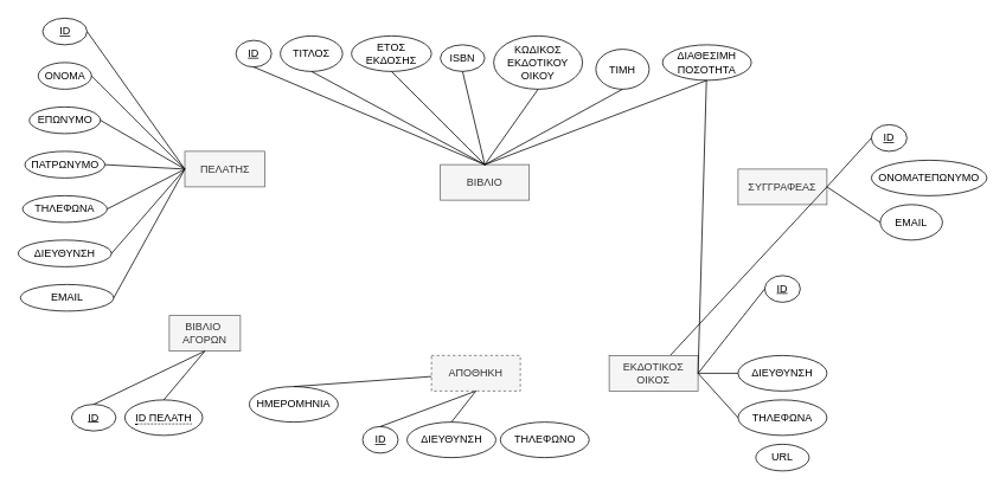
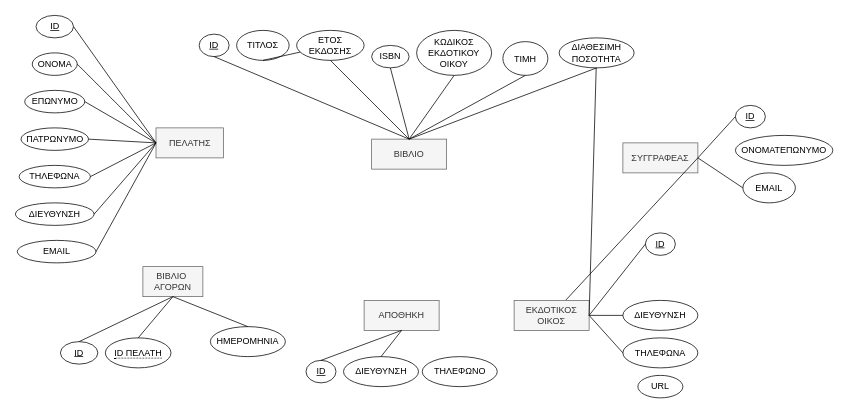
- <mxCell id="21" value="ISBN" style="ellipse;whiteSpace=wrap;html=1;align=center;" vertex="1" parent="1"><mxGeometry x="495" y="50" width="50" height="30" as="geometry" /></mxCell>
+ <mxCell id="21" value="ISBN" style="ellipse;whiteSpace=wrap;html=1;align=center;" vertex="1" parent="1"><mxGeometry x="495" y="60" width="50" height="30" as="geometry" /></mxCell>
- <mxCell id="26" value="" style="endArrow=none;html=1;rounded=0;exitX=0.5;exitY=1;exitDx=0;exitDy=0;entryX=0.5;entryY=0;entryDx=0;entryDy=0;" edge="1" parent="1" source="19" target="17"><mxGeometry relative="1" as="geometry"><mxPoint x="365" y="245" as="sourcePoint" /><mxPoint x="525" y="245" as="targetPoint" /></mxGeometry></mxCell>
+ <mxCell id="26" value="" style="endArrow=none;html=1;rounded=0;exitX=0.5;exitY=1;exitDx=0;exitDy=0;" edge="1" parent="1" source="19" target="20"><mxGeometry relative="1" as="geometry"><mxPoint x="365" y="245" as="sourcePoint" /><mxPoint x="525" y="245" as="targetPoint" /></mxGeometry></mxCell>
- <mxCell id="48" value="ΑΠΟΘΗΚΗ" style="whiteSpace=wrap;html=1;align=center;fillColor=#f5f5f5;fontColor=#333333;strokeColor=#666666;dashed=1;" vertex="1" parent="1"><mxGeometry x="485" y="400" width="100" height="40" as="geometry" /></mxCell>
+ <mxCell id="48" value="ΑΠΟΘΗΚΗ" style="whiteSpace=wrap;html=1;align=center;fillColor=#f5f5f5;fontColor=#333333;strokeColor=#666666;" vertex="1" parent="1"><mxGeometry x="485" y="400" width="100" height="40" as="geometry" /></mxCell>
- <mxCell id="60" value="" style="endArrow=none;html=1;rounded=0;exitX=0.5;exitY=0;exitDx=0;exitDy=0;" edge="1" parent="1" source="57" target="48"><mxGeometry relative="1" as="geometry"><mxPoint x="480" y="340" as="sourcePoint" /><mxPoint x="640" y="340" as="targetPoint" /></mxGeometry></mxCell>
+ <mxCell id="60" value="" style="endArrow=none;html=1;rounded=0;exitX=0.5;exitY=0;exitDx=0;exitDy=0;entryX=0.5;entryY=1;entryDx=0;entryDy=0;" edge="1" parent="1" source="57" target="54"><mxGeometry relative="1" as="geometry"><mxPoint x="480" y="340" as="sourcePoint" /><mxPoint x="640" y="340" as="targetPoint" /></mxGeometry></mxCell>
